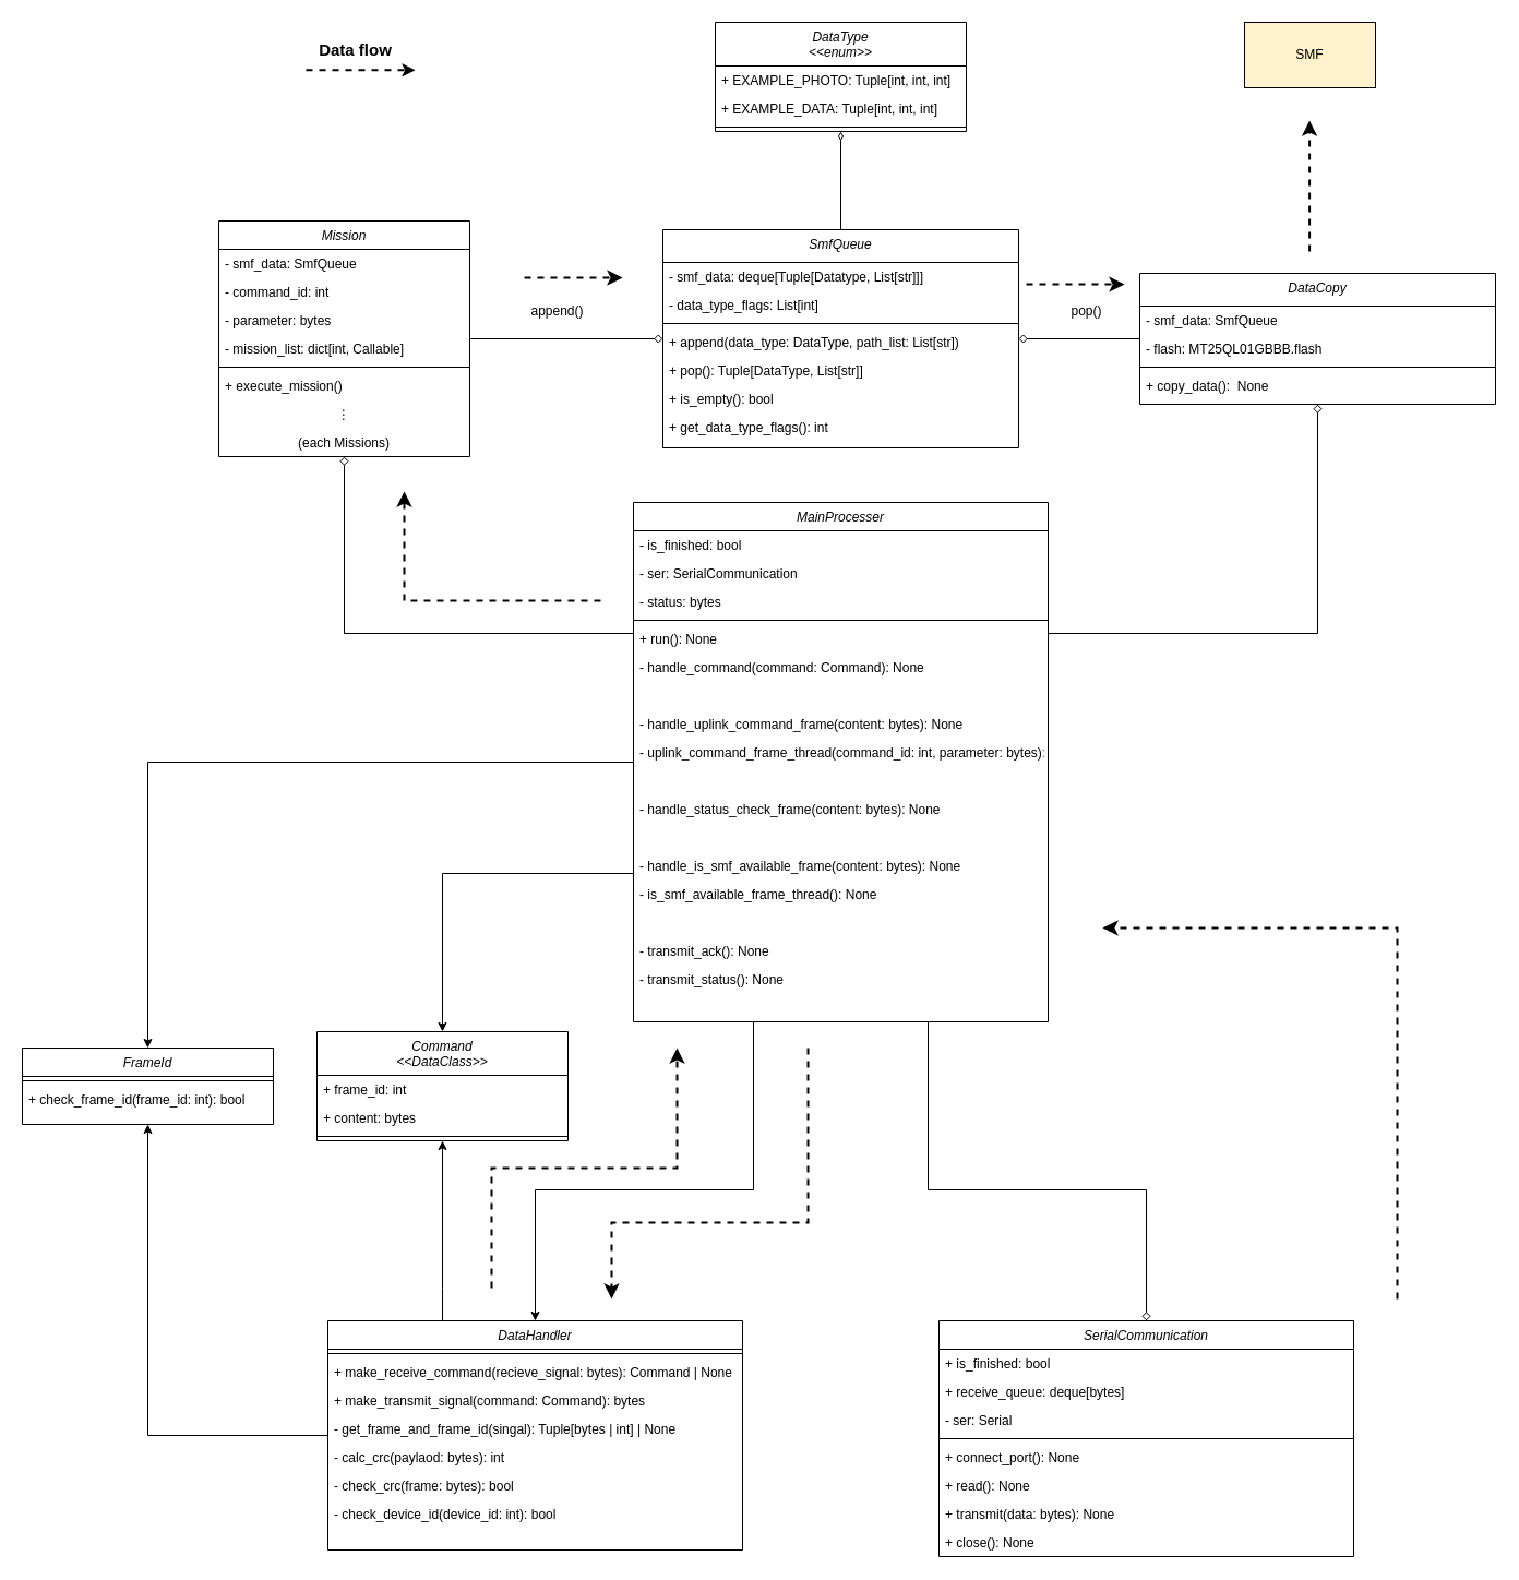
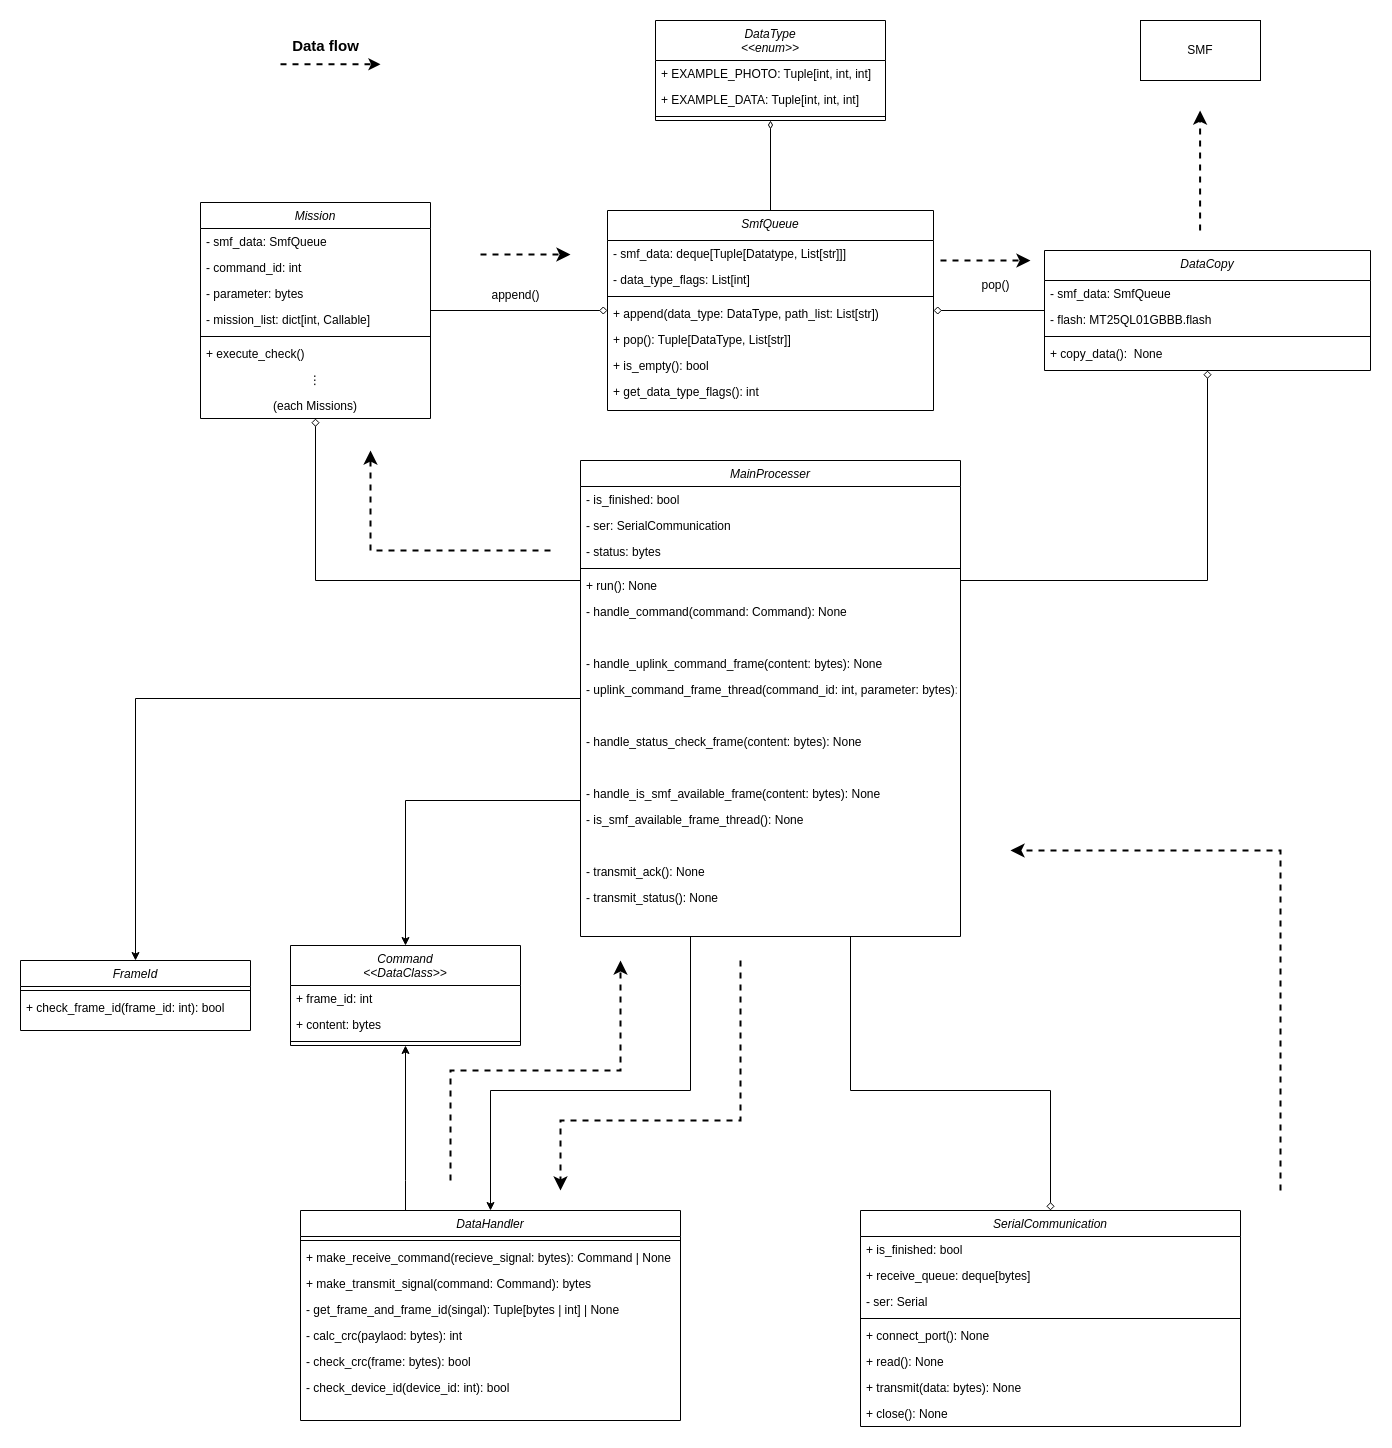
- <mxCell id="91" value="SMF" style="whiteSpace=wrap;html=1;fillColor=#fff2cc;" vertex="1" parent="1"><mxGeometry x="1140" y="20" width="120" height="60" as="geometry" /></mxCell>
+ <mxCell id="91" value="SMF" style="whiteSpace=wrap;html=1;" vertex="1" parent="1"><mxGeometry x="1140" y="20" width="120" height="60" as="geometry" /></mxCell>
- <mxCell id="78" value="append()" style="text;html=1;align=center;verticalAlign=middle;resizable=0;points=[];autosize=1;strokeColor=none;fillColor=none;" vertex="1" parent="1"><mxGeometry x="475" y="270" width="70" height="30" as="geometry" /></mxCell>
+ <mxCell id="78" value="append()" style="text;html=1;align=center;verticalAlign=middle;resizable=0;points=[];autosize=1;strokeColor=none;fillColor=none;" vertex="1" parent="1"><mxGeometry x="480" y="280" width="70" height="30" as="geometry" /></mxCell>
- <mxCell id="56" value="+ execute_mission()" style="text;align=left;verticalAlign=top;spacingLeft=4;spacingRight=4;overflow=hidden;rotatable=0;points=[[0,0.5],[1,0.5]];portConstraint=eastwest;rounded=0;shadow=0;html=0;" parent="49" vertex="1"><mxGeometry y="138" width="230" height="26" as="geometry" /></mxCell>
+ <mxCell id="56" value="+ execute_check()" style="text;align=left;verticalAlign=top;spacingLeft=4;spacingRight=4;overflow=hidden;rotatable=0;points=[[0,0.5],[1,0.5]];portConstraint=eastwest;rounded=0;shadow=0;html=0;" parent="49" vertex="1"><mxGeometry y="138" width="230" height="26" as="geometry" /></mxCell>
- <mxCell id="35" style="edgeStyle=orthogonalEdgeStyle;rounded=0;orthogonalLoop=1;jettySize=auto;html=1;" edge="1" parent="1" source="37" target="45"><mxGeometry relative="1" as="geometry" /></mxCell>
